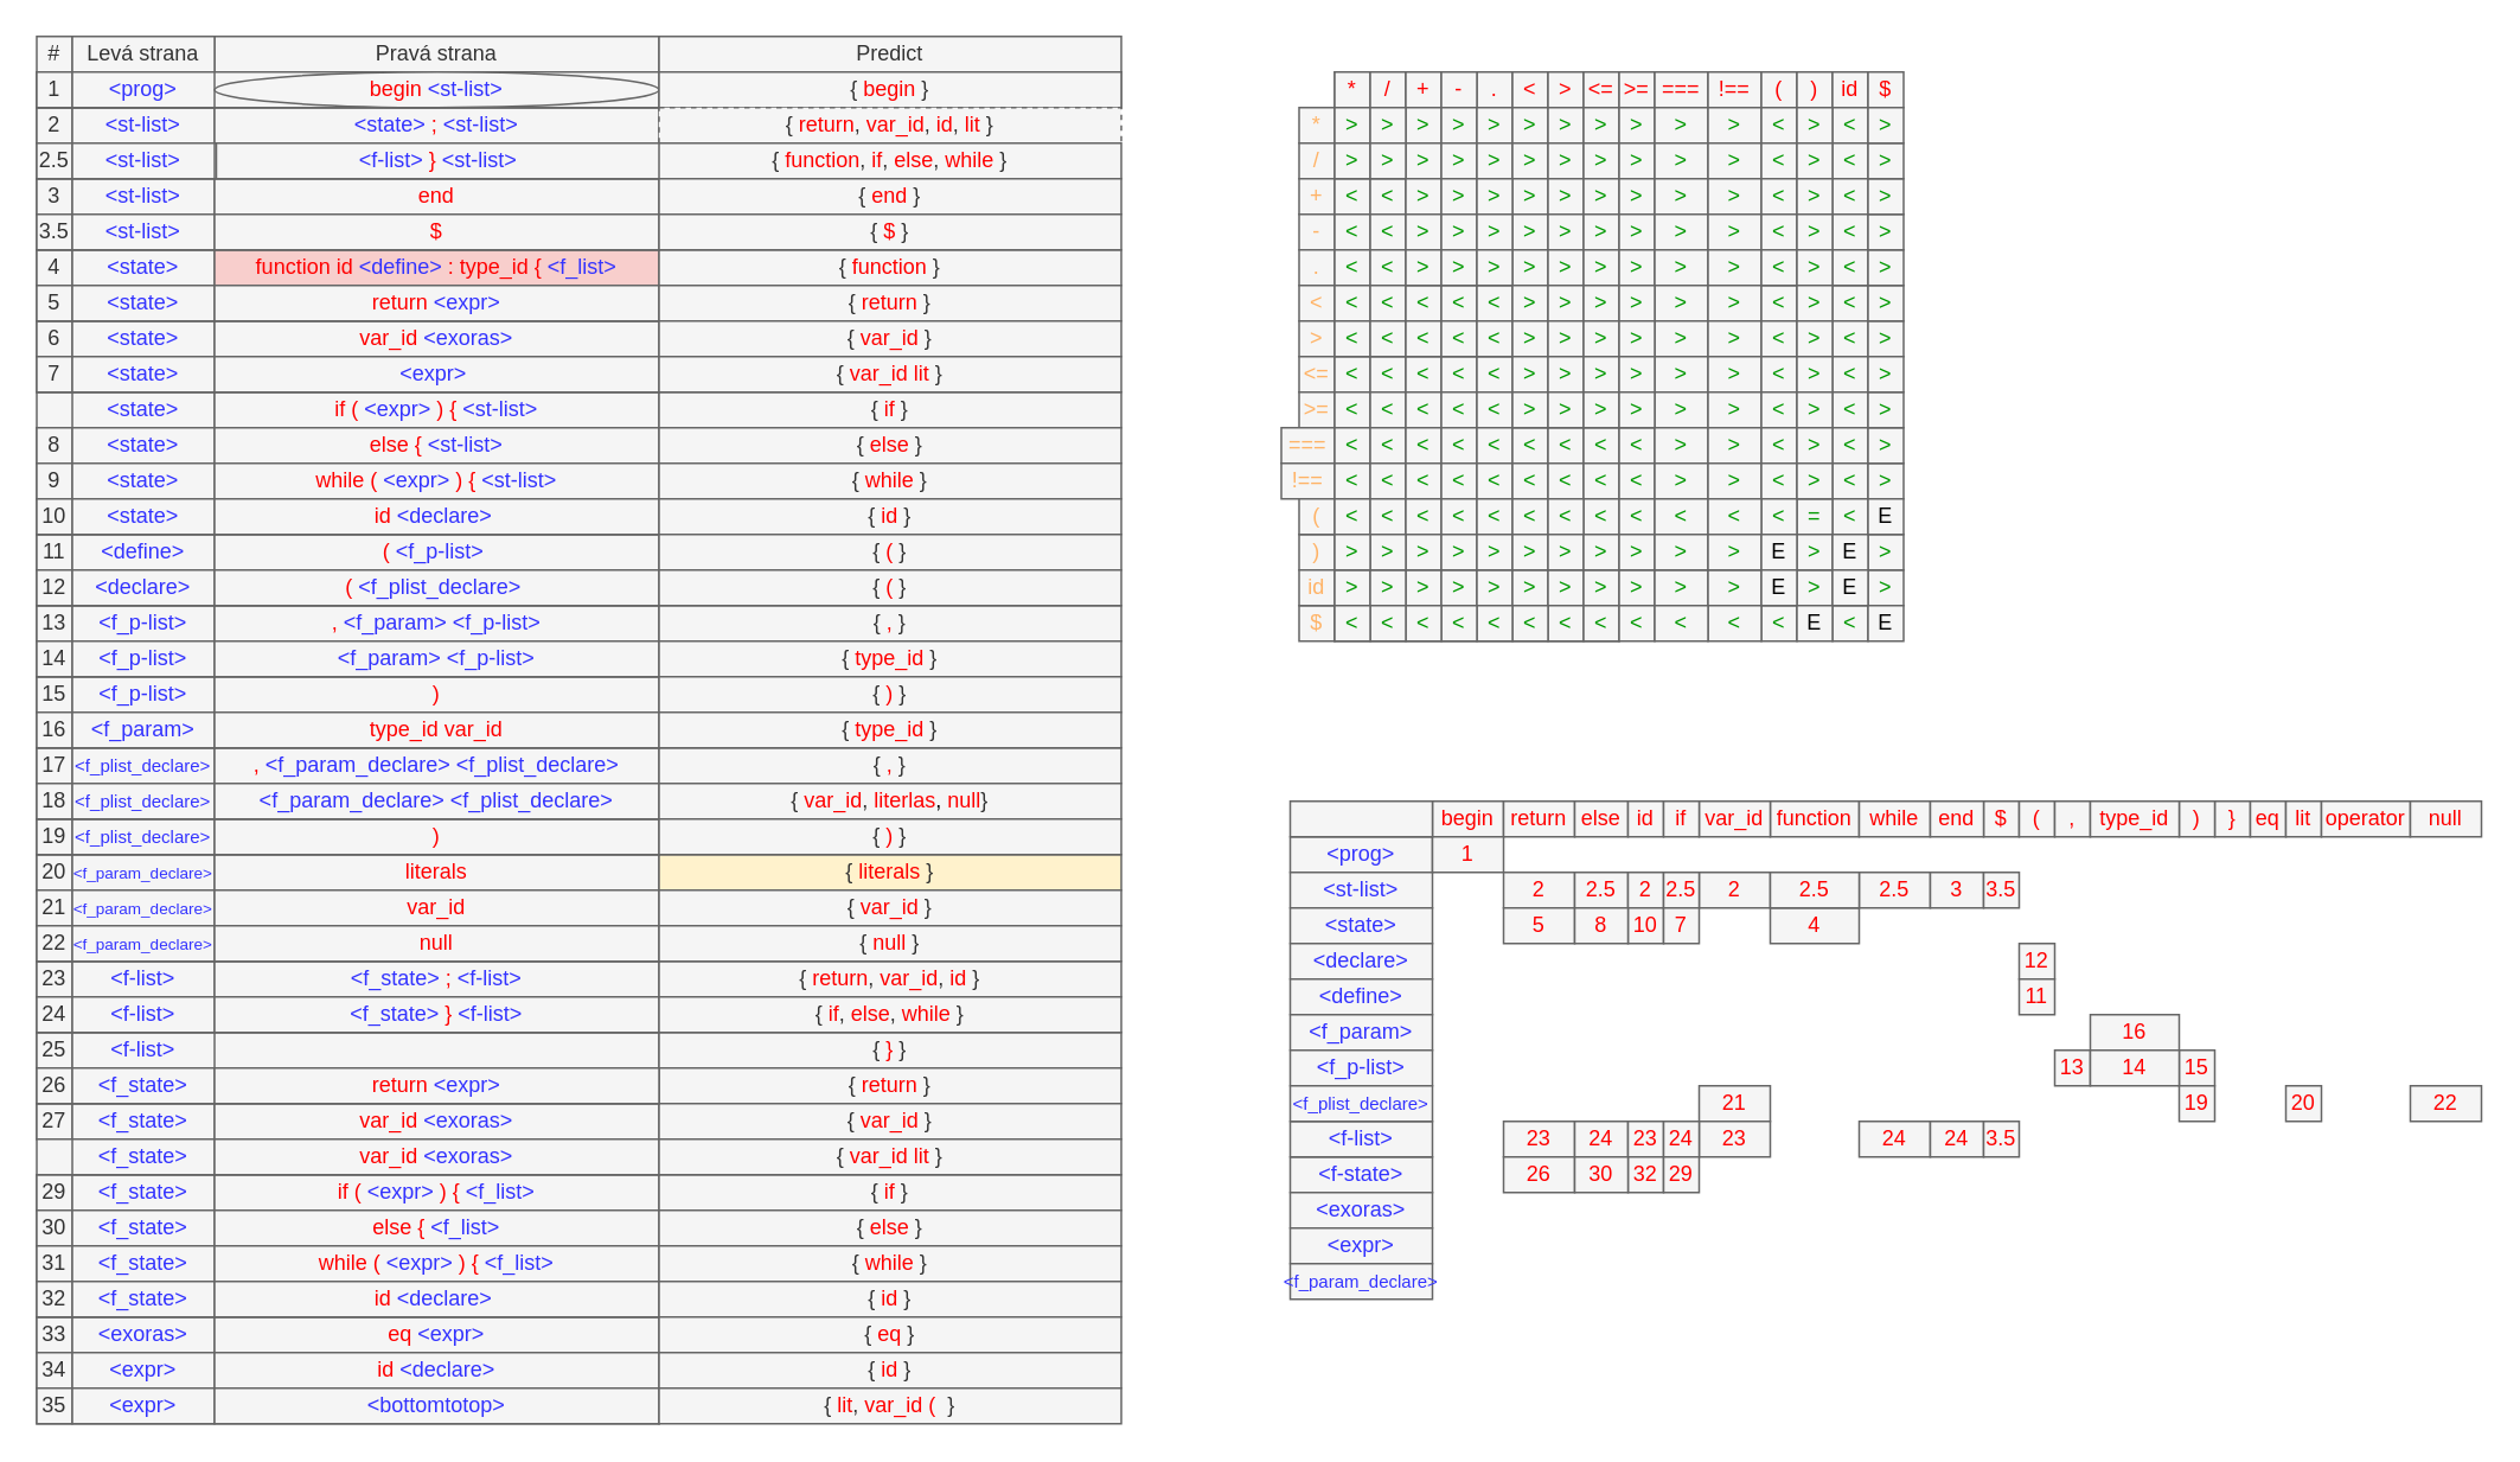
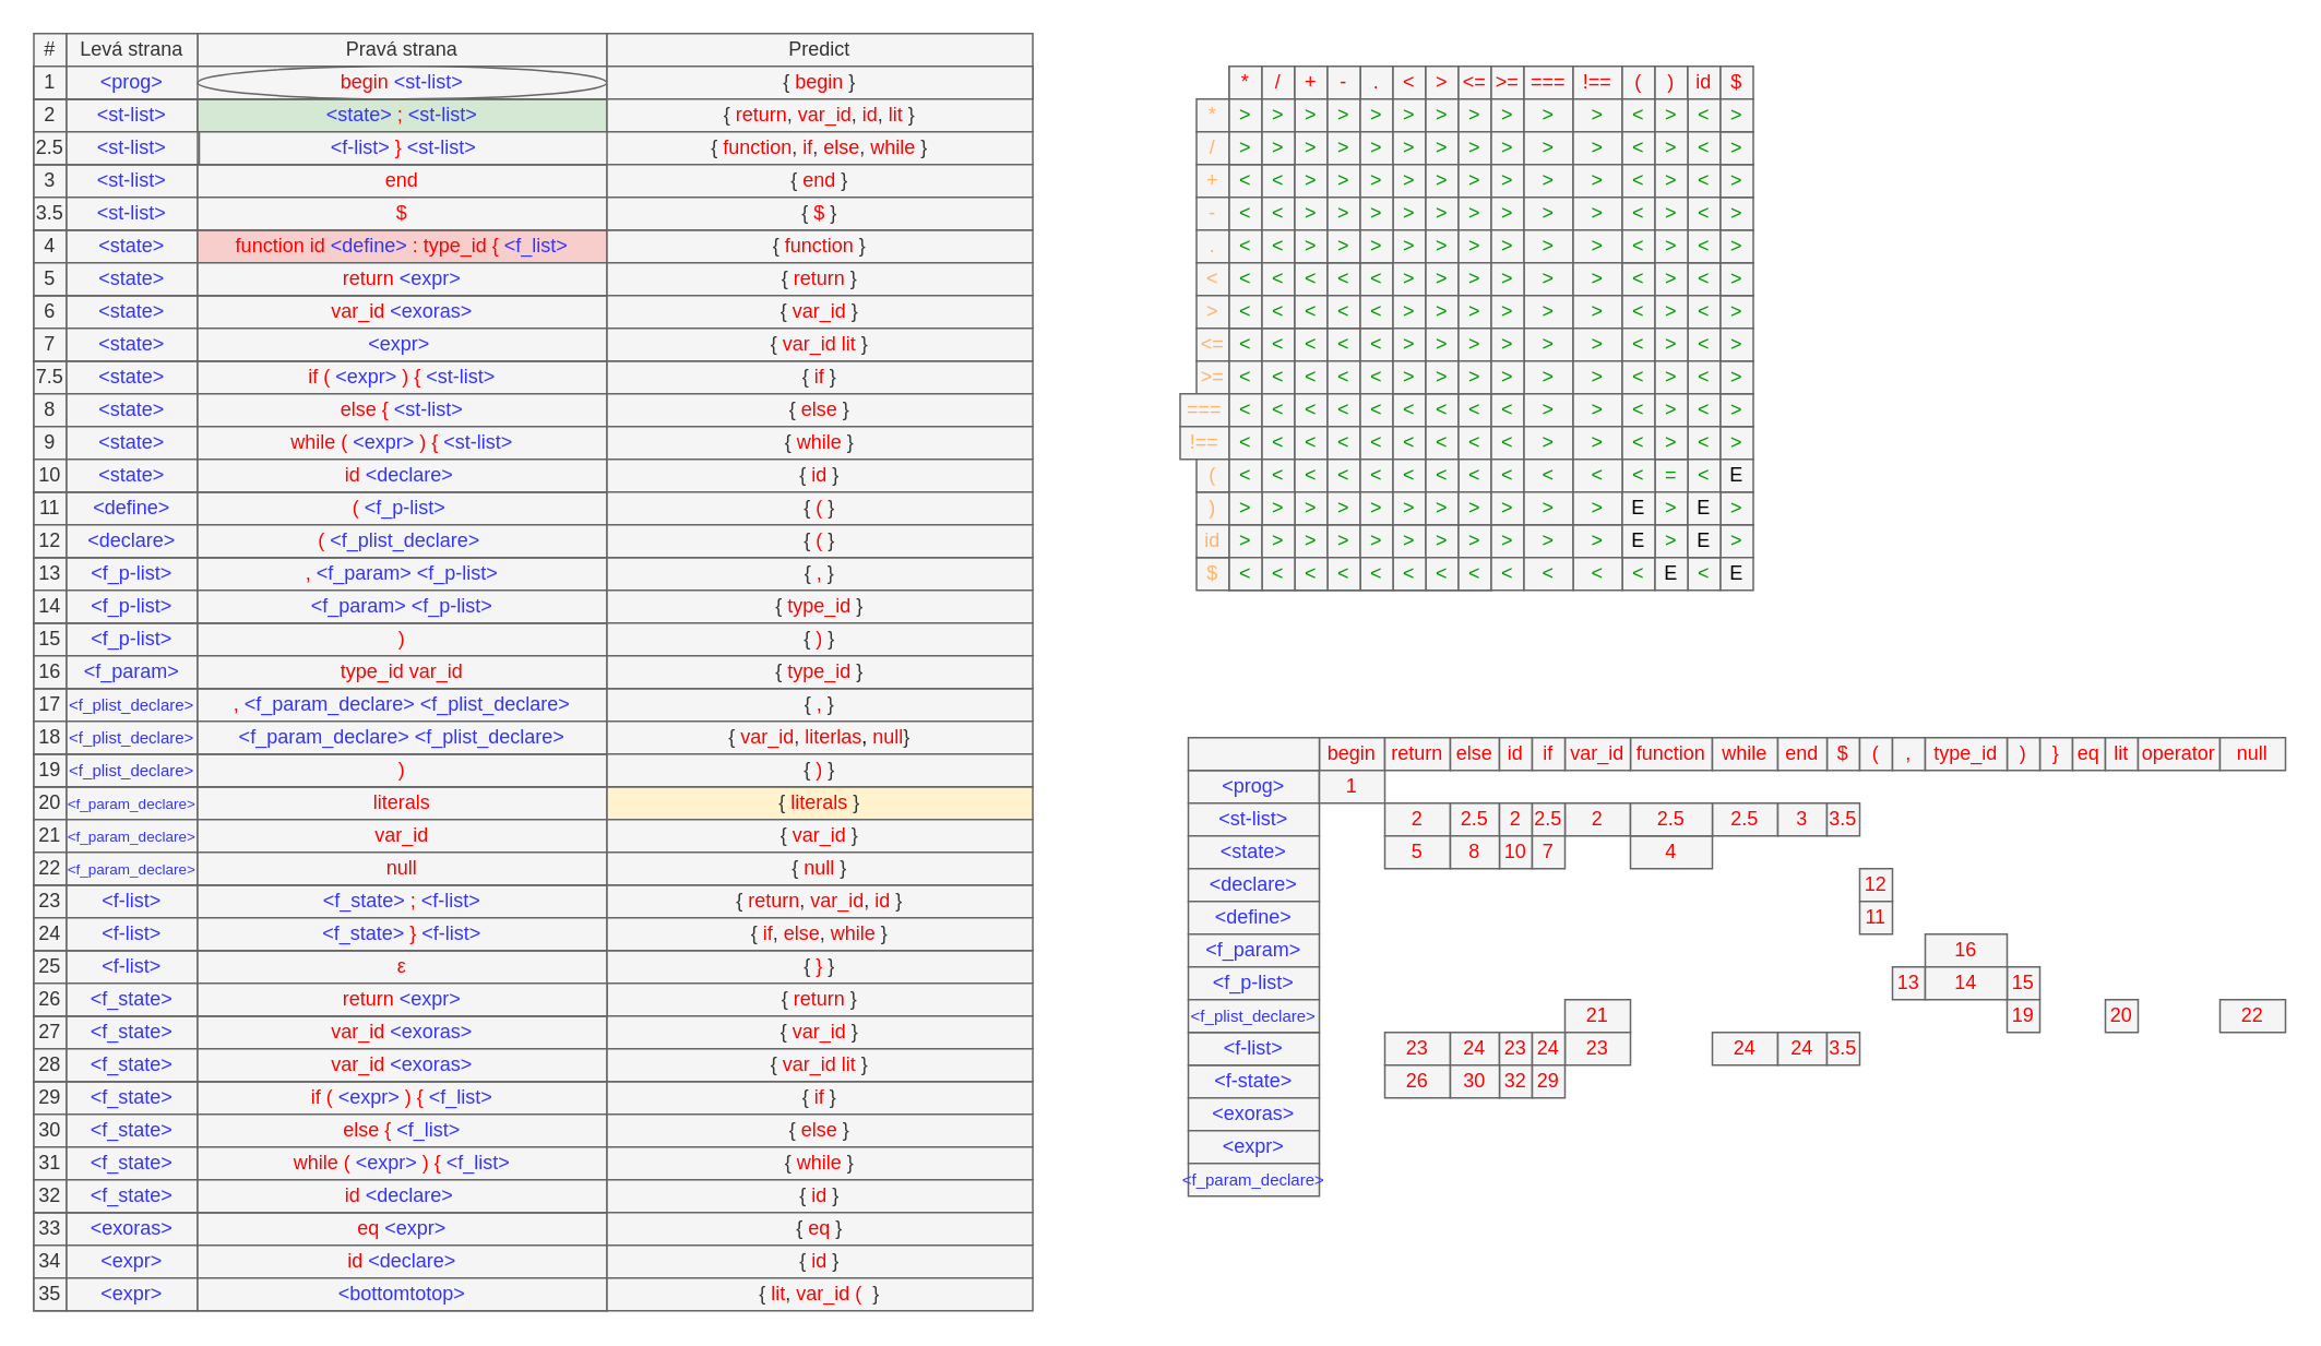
- <mxCell id="5" value="&lt;span style=&quot;color: rgb(51 , 51 , 255)&quot;&gt;&amp;lt;state&amp;gt;&amp;nbsp;&lt;/span&gt;&lt;font color=&quot;#ff0000&quot;&gt;;&lt;/font&gt;&amp;nbsp;&lt;font color=&quot;#3333ff&quot;&gt;&amp;lt;st-list&amp;gt;&lt;/font&gt;" style="rounded=0;whiteSpace=wrap;html=1;fillColor=#f5f5f5;fontColor=#333333;strokeColor=#666666;" parent="2" vertex="1"><mxGeometry x="100" width="250" height="20" as="geometry" /></mxCell>
+ <mxCell id="5" value="&lt;span style=&quot;color: rgb(51 , 51 , 255)&quot;&gt;&amp;lt;state&amp;gt;&amp;nbsp;&lt;/span&gt;&lt;font color=&quot;#ff0000&quot;&gt;;&lt;/font&gt;&amp;nbsp;&lt;font color=&quot;#3333ff&quot;&gt;&amp;lt;st-list&amp;gt;&lt;/font&gt;" style="rounded=0;whiteSpace=wrap;html=1;fillColor=#d5e8d4;fontColor=#333333;strokeColor=#666666;" parent="2" vertex="1"><mxGeometry x="100" width="250" height="20" as="geometry" /></mxCell>
- <mxCell id="125" value="{&amp;nbsp;&lt;span style=&quot;color: rgb(255 , 0 , 0)&quot;&gt;return&lt;/span&gt;,&amp;nbsp;&lt;span style=&quot;color: rgb(255 , 0 , 0)&quot;&gt;var_id&lt;/span&gt;,&amp;nbsp;&lt;span style=&quot;color: rgb(255 , 0 , 0)&quot;&gt;id&lt;/span&gt;,&amp;nbsp;&lt;span style=&quot;color: rgb(255 , 0 , 0)&quot;&gt;lit&amp;nbsp;&lt;/span&gt;}" style="rounded=0;whiteSpace=wrap;html=1;fillColor=#f5f5f5;fontColor=#333333;strokeColor=#666666;dashed=1;" parent="1" vertex="1"><mxGeometry x="370" y="60" width="260" height="20" as="geometry" /></mxCell>
+ <mxCell id="125" value="{&amp;nbsp;&lt;span style=&quot;color: rgb(255 , 0 , 0)&quot;&gt;return&lt;/span&gt;,&amp;nbsp;&lt;span style=&quot;color: rgb(255 , 0 , 0)&quot;&gt;var_id&lt;/span&gt;,&amp;nbsp;&lt;span style=&quot;color: rgb(255 , 0 , 0)&quot;&gt;id&lt;/span&gt;,&amp;nbsp;&lt;span style=&quot;color: rgb(255 , 0 , 0)&quot;&gt;lit&amp;nbsp;&lt;/span&gt;}" style="rounded=0;whiteSpace=wrap;html=1;fillColor=#f5f5f5;fontColor=#333333;strokeColor=#666666;" parent="1" vertex="1"><mxGeometry x="370" y="60" width="260" height="20" as="geometry" /></mxCell>
+ <mxCell id="91" value="7.5" style="rounded=0;whiteSpace=wrap;html=1;fillColor=#f5f5f5;fontColor=#333333;strokeColor=#666666;" parent="90" vertex="1"><mxGeometry width="20" height="20" as="geometry" /></mxCell>
+ <mxCell id="25" value="&lt;font color=&quot;#ff0000&quot;&gt;ε&lt;/font&gt;" style="rounded=0;whiteSpace=wrap;html=1;fillColor=#f5f5f5;fontColor=#333333;strokeColor=#666666;" parent="22" vertex="1"><mxGeometry x="100" width="250" height="20" as="geometry" /></mxCell>
+ <mxCell id="496" value="28" style="rounded=0;whiteSpace=wrap;html=1;fillColor=#f5f5f5;fontColor=#333333;strokeColor=#666666;" vertex="1" parent="495"><mxGeometry width="20" height="20" as="geometry" /></mxCell>
